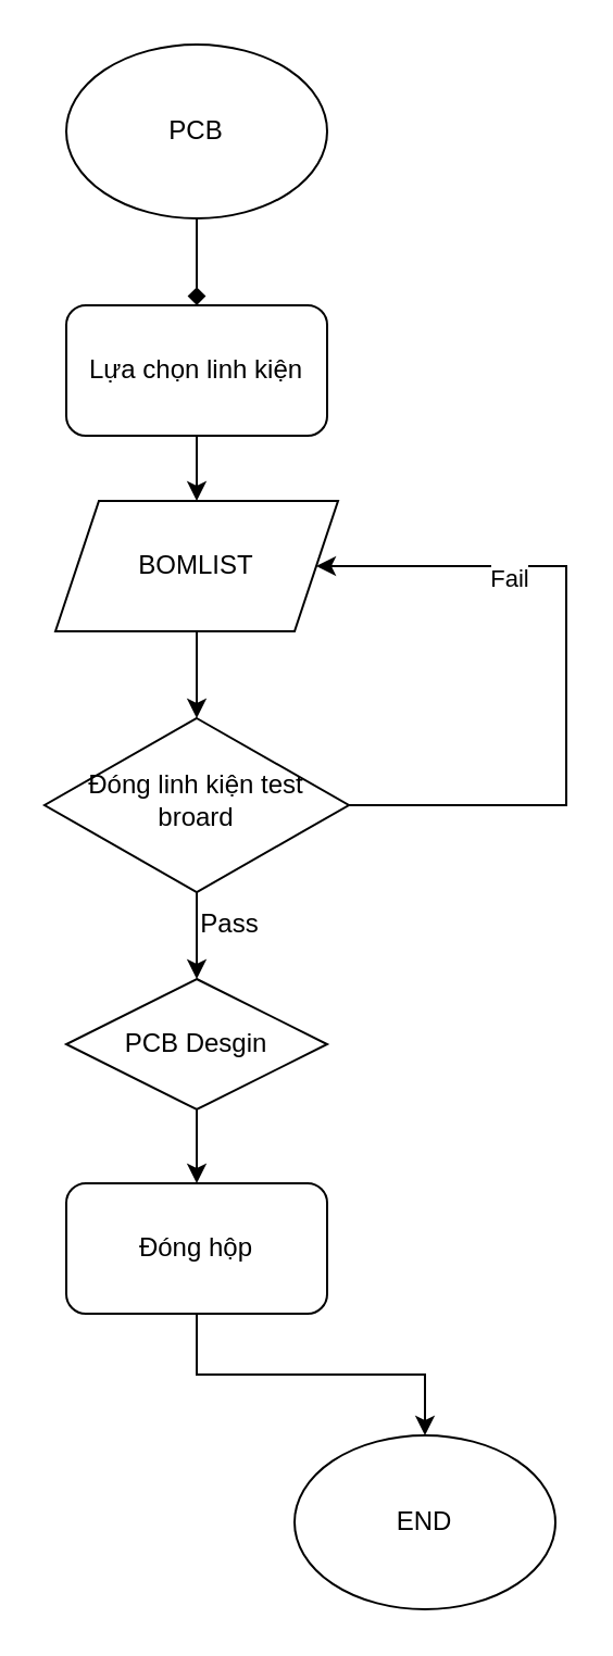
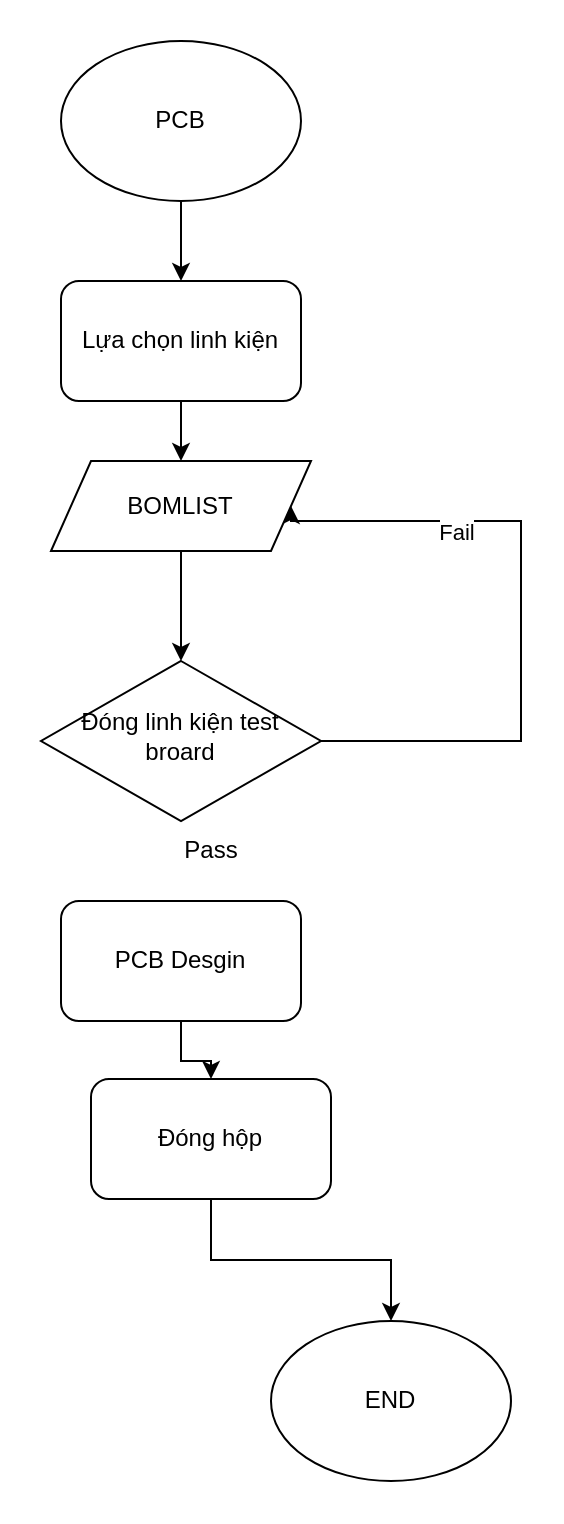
- <mxCell id="8" style="edgeStyle=orthogonalEdgeStyle;rounded=0;orthogonalLoop=1;jettySize=auto;html=1;endArrow=diamond;" edge="1" parent="1" source="9" target="17"><mxGeometry relative="1" as="geometry" /></mxCell>
+ <mxCell id="8" style="edgeStyle=orthogonalEdgeStyle;rounded=0;orthogonalLoop=1;jettySize=auto;html=1;" edge="1" parent="1" source="9" target="17"><mxGeometry relative="1" as="geometry" /></mxCell>
- <mxCell id="7" value="BOMLIST" style="shape=parallelogram;perimeter=parallelogramPerimeter;whiteSpace=wrap;html=1;fixedSize=1;" vertex="1" parent="1"><mxGeometry x="25" y="230" width="130" height="60" as="geometry" /></mxCell>
+ <mxCell id="7" value="BOMLIST" style="shape=parallelogram;perimeter=parallelogramPerimeter;whiteSpace=wrap;html=1;fixedSize=1;" vertex="1" parent="1"><mxGeometry x="25" y="230" width="130" height="45" as="geometry" /></mxCell>
- <mxCell id="4" style="edgeStyle=orthogonalEdgeStyle;rounded=0;orthogonalLoop=1;jettySize=auto;html=1;entryX=0.5;entryY=0;entryDx=0;entryDy=0;" edge="1" parent="1" source="5" target="12"><mxGeometry relative="1" as="geometry" /></mxCell>
- <mxCell id="12" value="PCB Desgin" style="rhombus;whiteSpace=wrap;html=1;" vertex="1" parent="1"><mxGeometry x="30" y="450" width="120" height="60" as="geometry" /></mxCell>
+ <mxCell id="12" value="PCB Desgin" style="rounded=1;whiteSpace=wrap;html=1;" vertex="1" parent="1"><mxGeometry x="30" y="450" width="120" height="60" as="geometry" /></mxCell>
- <mxCell id="14" value="Đóng hộp" style="whiteSpace=wrap;html=1;rounded=1;" vertex="1" parent="1"><mxGeometry x="30" y="544" width="120" height="60" as="geometry" /></mxCell>
+ <mxCell id="14" value="Đóng hộp" style="whiteSpace=wrap;html=1;rounded=1;" vertex="1" parent="1"><mxGeometry x="45" y="539" width="120" height="60" as="geometry" /></mxCell>
